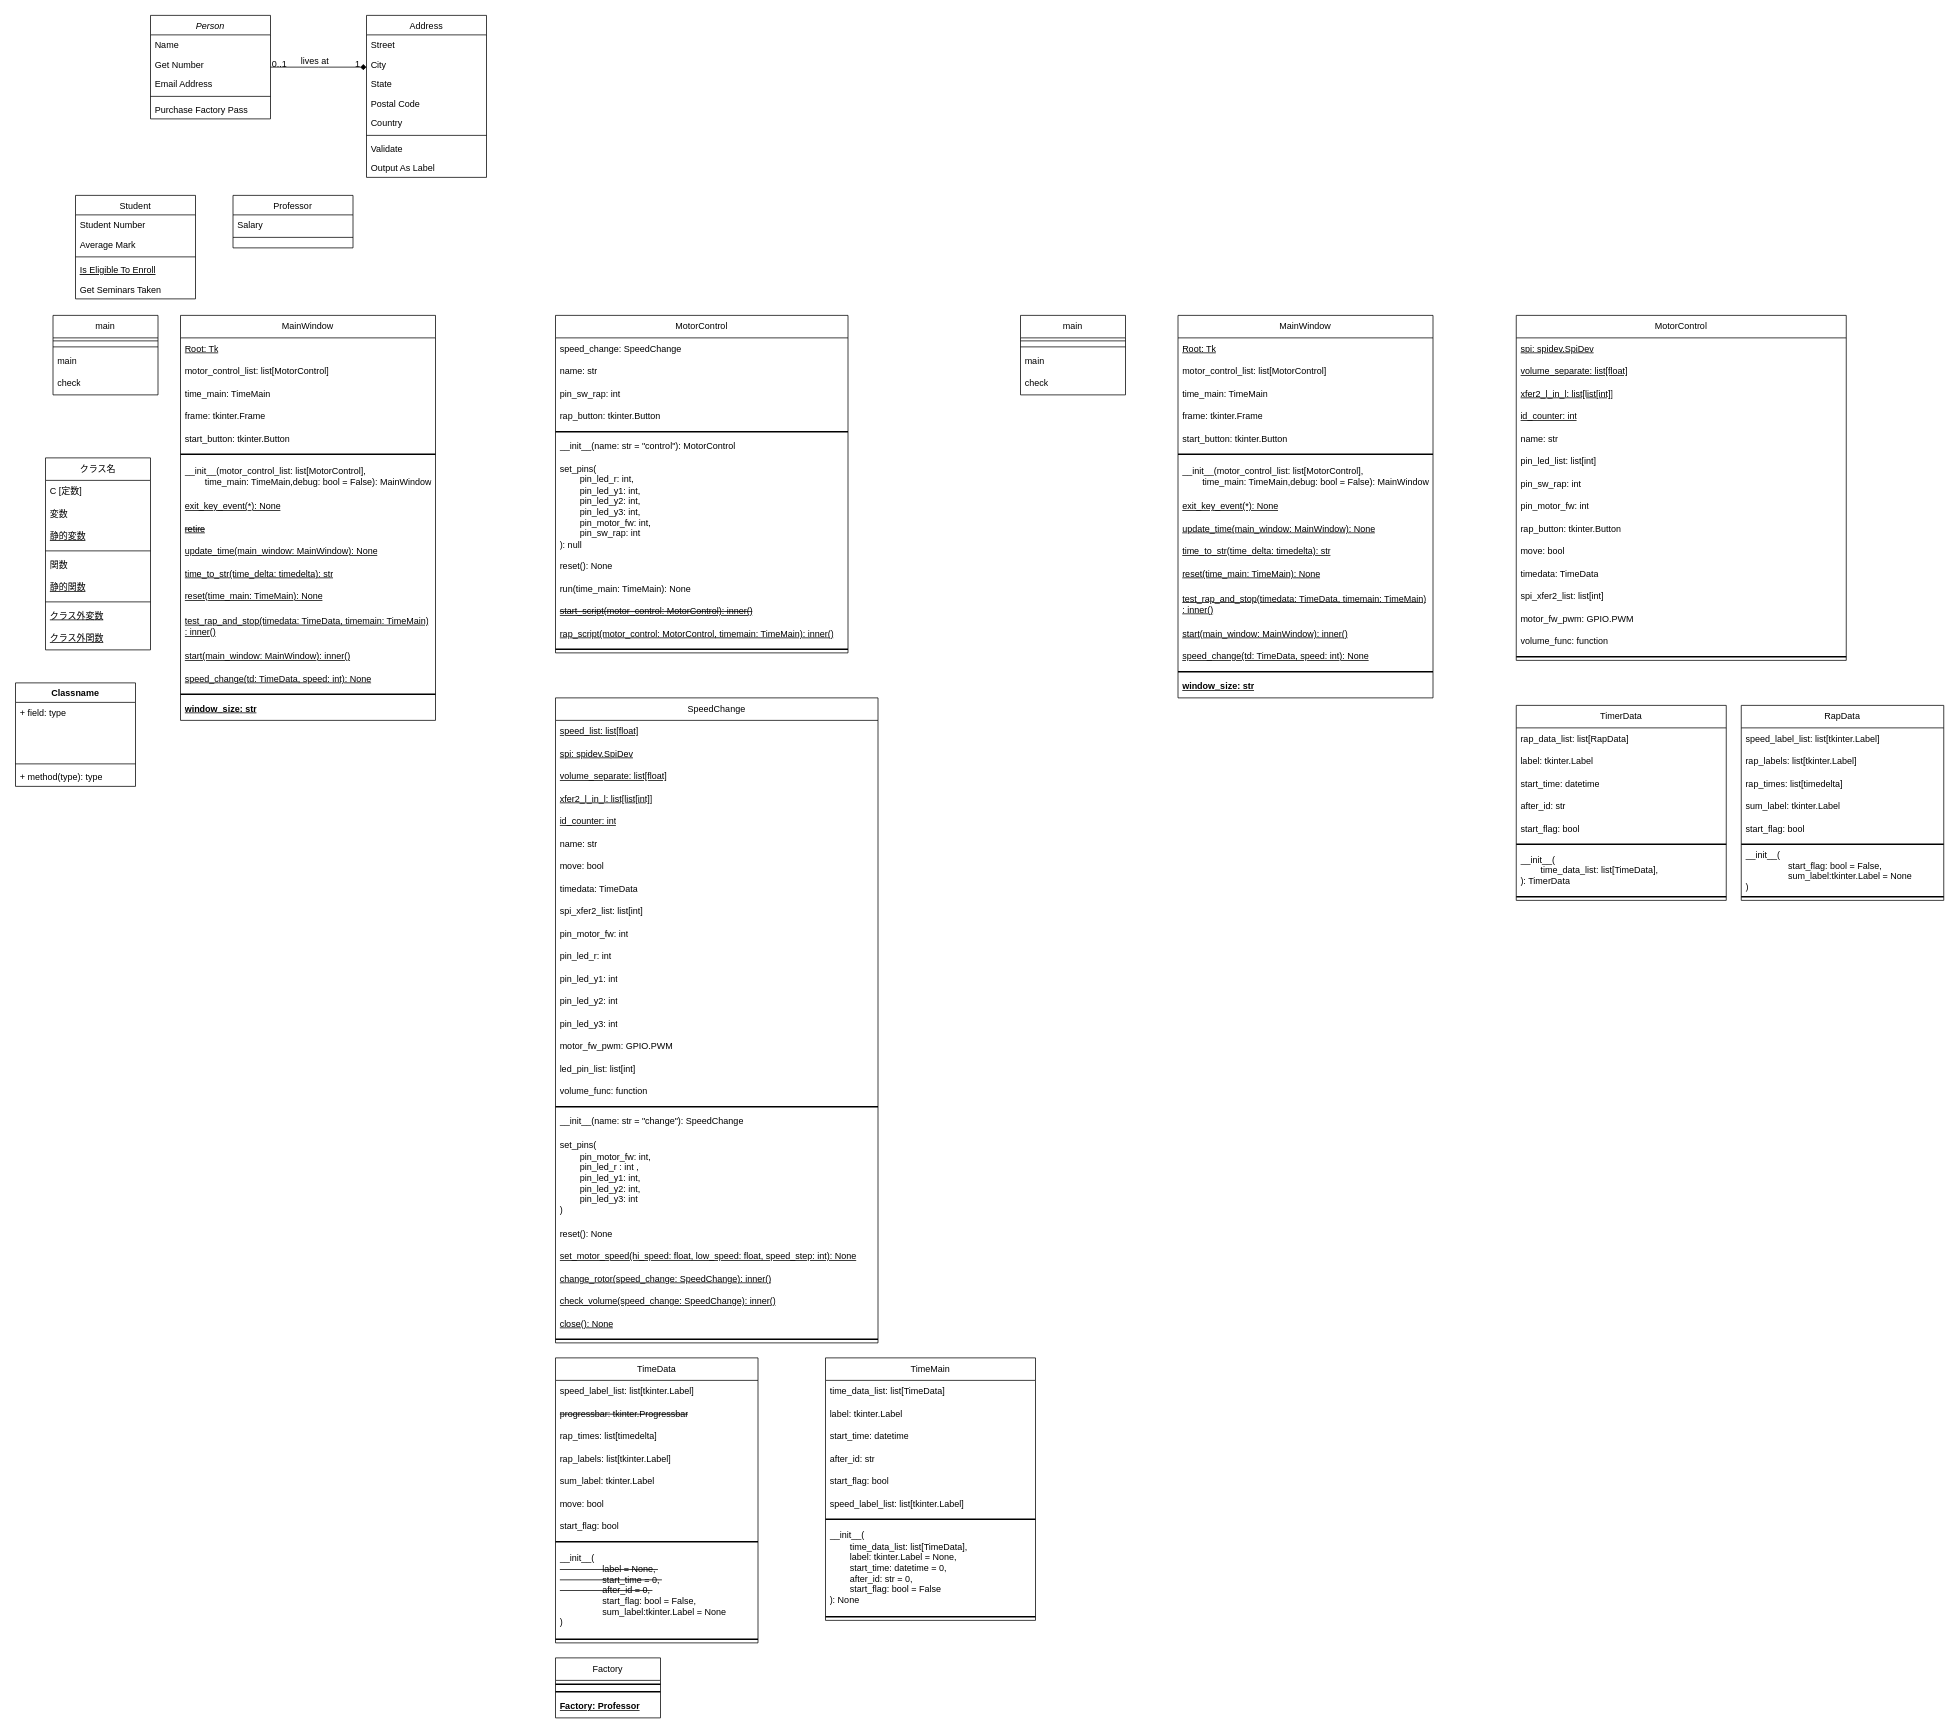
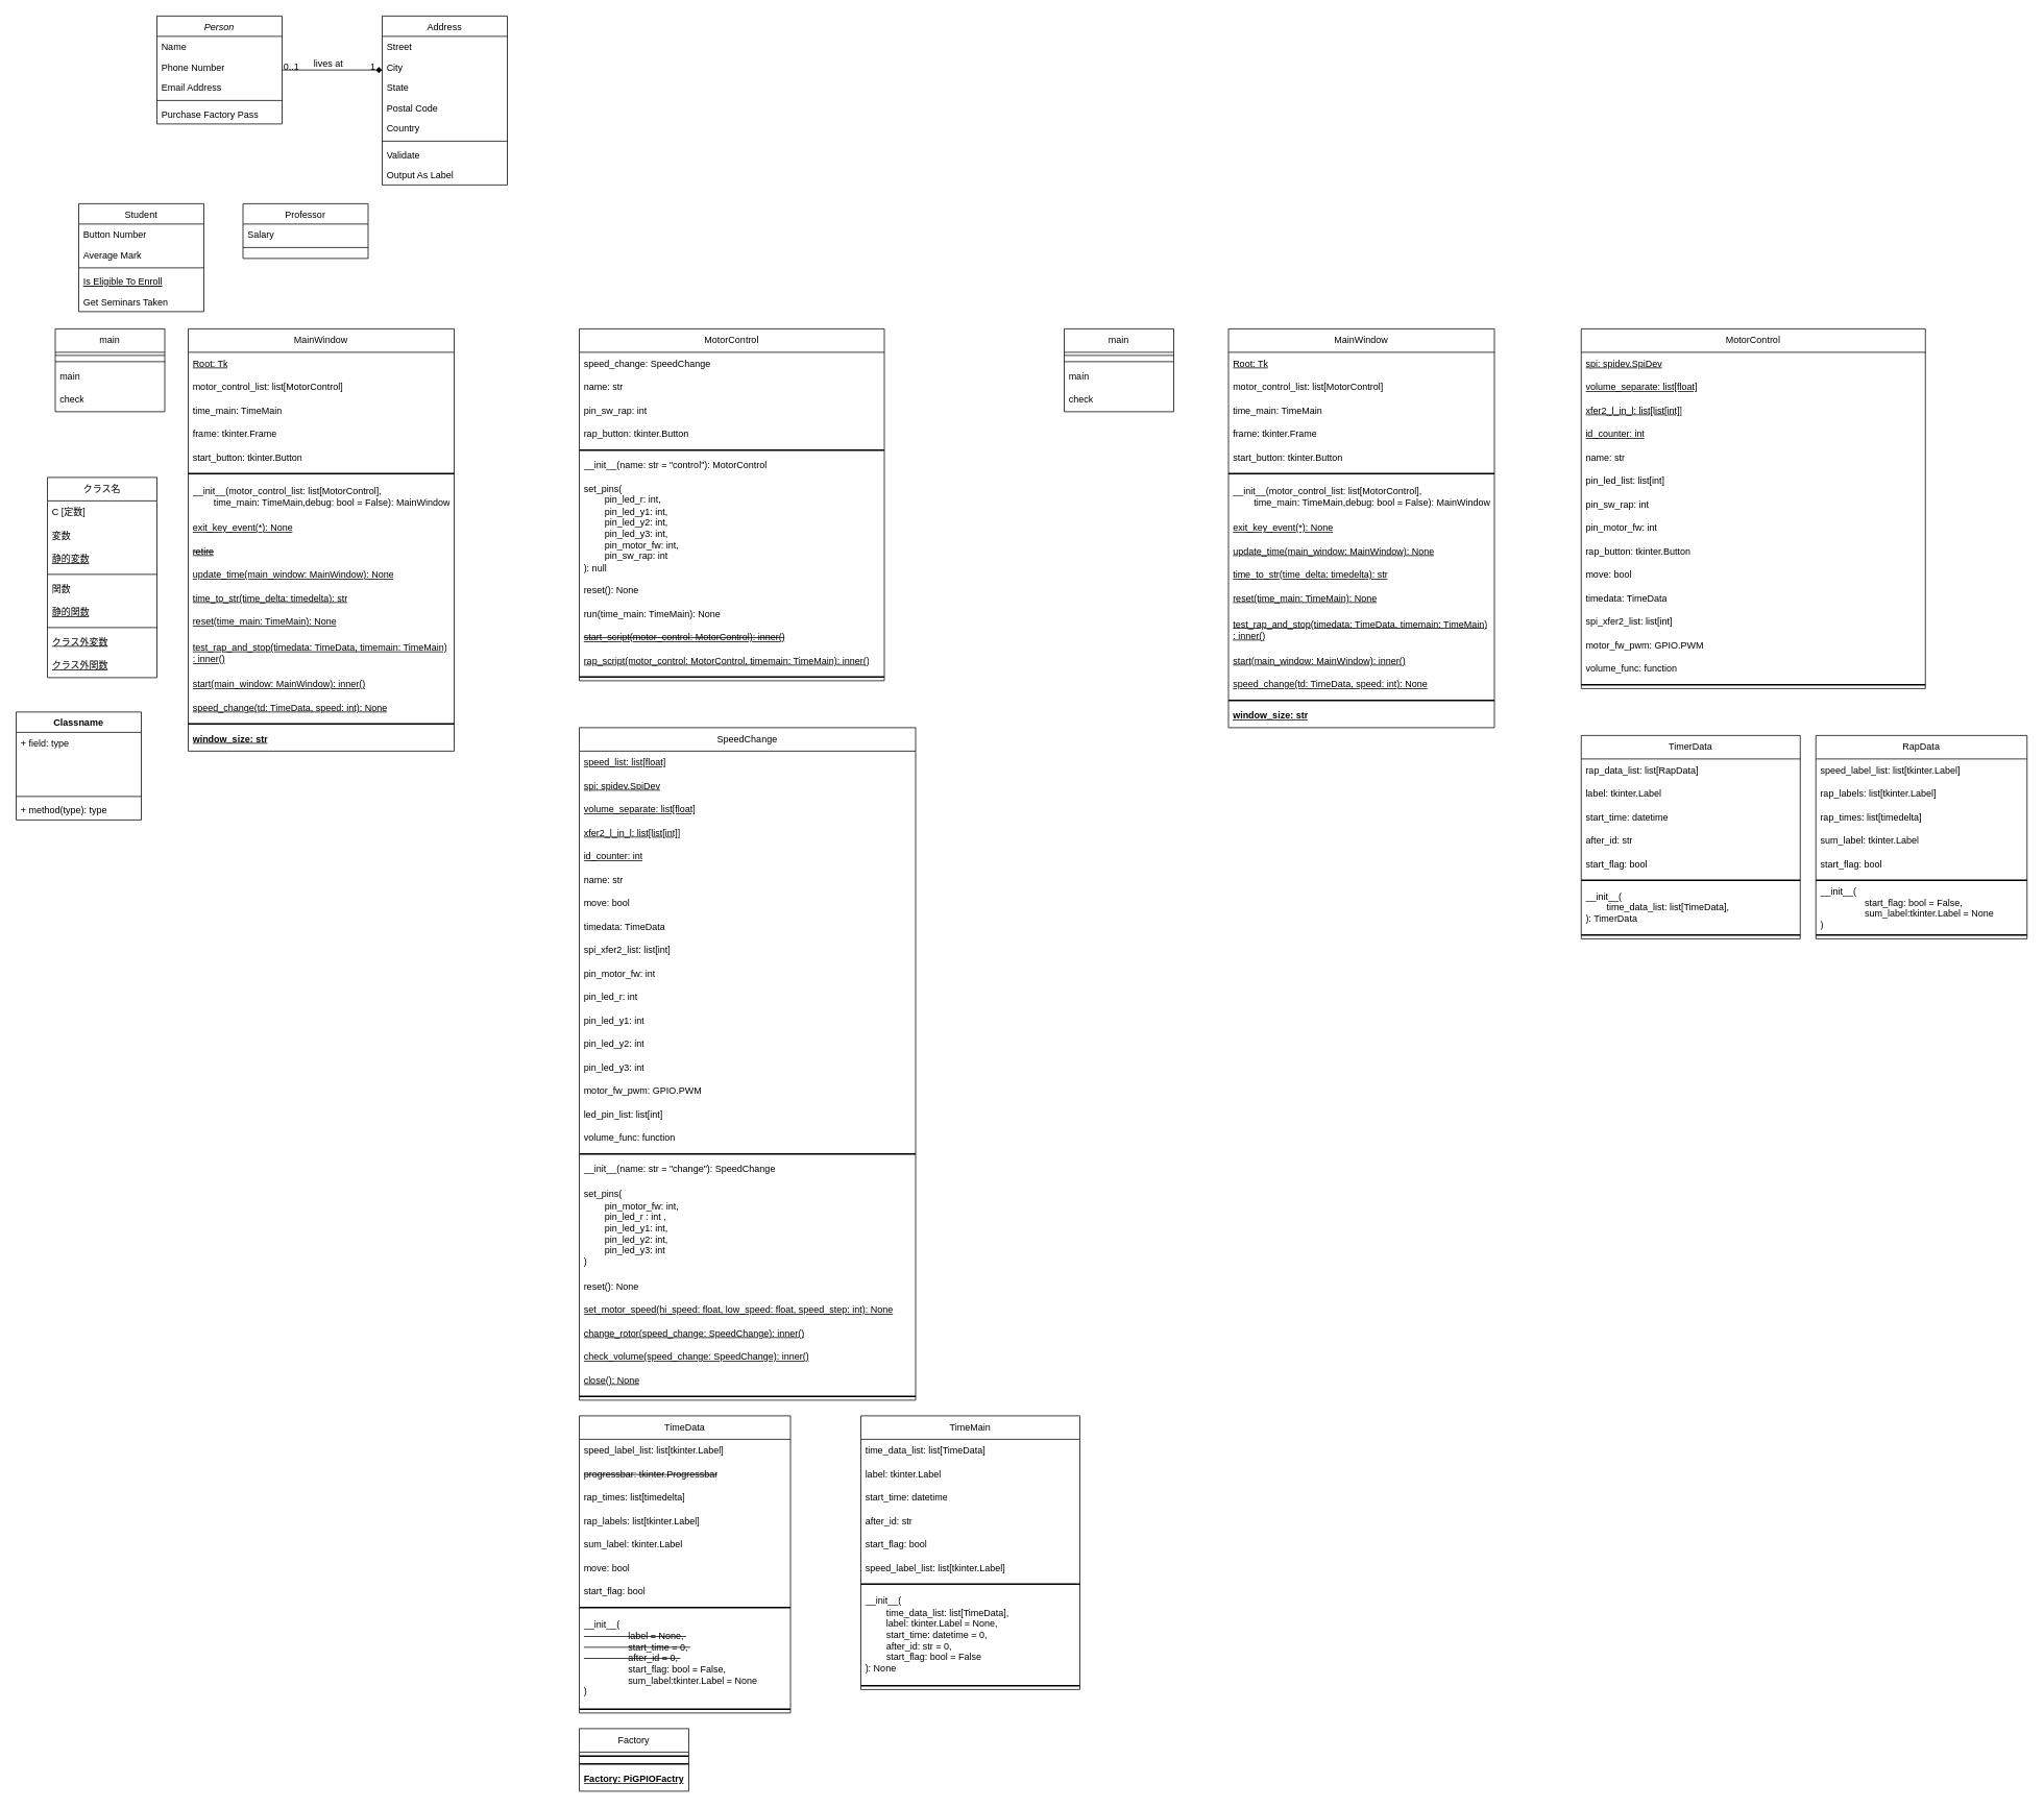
- <mxCell id="4" value="Get Number" style="text;align=left;verticalAlign=top;spacingLeft=4;spacingRight=4;overflow=hidden;rotatable=0;points=[[0,0.5],[1,0.5]];portConstraint=eastwest;rounded=0;shadow=0;html=0;" parent="2" vertex="1"><mxGeometry y="52" width="160" height="26" as="geometry" /></mxCell>
+ <mxCell id="4" value="Phone Number" style="text;align=left;verticalAlign=top;spacingLeft=4;spacingRight=4;overflow=hidden;rotatable=0;points=[[0,0.5],[1,0.5]];portConstraint=eastwest;rounded=0;shadow=0;html=0;" parent="2" vertex="1"><mxGeometry y="52" width="160" height="26" as="geometry" /></mxCell>
- <mxCell id="9" value="Student Number" style="text;align=left;verticalAlign=top;spacingLeft=4;spacingRight=4;overflow=hidden;rotatable=0;points=[[0,0.5],[1,0.5]];portConstraint=eastwest;" parent="8" vertex="1"><mxGeometry y="26" width="160" height="26" as="geometry" /></mxCell>
+ <mxCell id="9" value="Button Number" style="text;align=left;verticalAlign=top;spacingLeft=4;spacingRight=4;overflow=hidden;rotatable=0;points=[[0,0.5],[1,0.5]];portConstraint=eastwest;" parent="8" vertex="1"><mxGeometry y="26" width="160" height="26" as="geometry" /></mxCell>
- <mxCell id="107" value="Factory: Professor" style="text;strokeColor=none;fillColor=none;align=left;verticalAlign=middle;spacingLeft=4;spacingRight=4;overflow=hidden;points=[[0,0.5],[1,0.5]];portConstraint=eastwest;rotatable=0;whiteSpace=wrap;html=1;fontStyle=5" parent="104" vertex="1"><mxGeometry y="50" width="140" height="30" as="geometry" /></mxCell>
+ <mxCell id="107" value="Factory: PiGPIOFactry" style="text;strokeColor=none;fillColor=none;align=left;verticalAlign=middle;spacingLeft=4;spacingRight=4;overflow=hidden;points=[[0,0.5],[1,0.5]];portConstraint=eastwest;rotatable=0;whiteSpace=wrap;html=1;fontStyle=5" parent="104" vertex="1"><mxGeometry y="50" width="140" height="30" as="geometry" /></mxCell>
